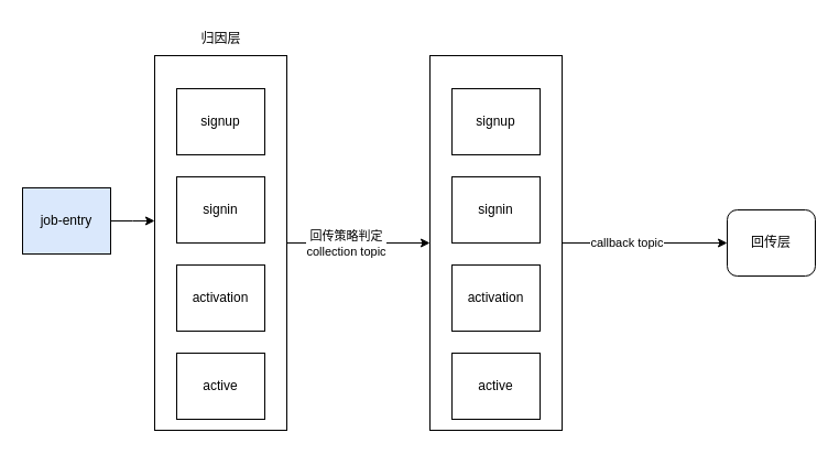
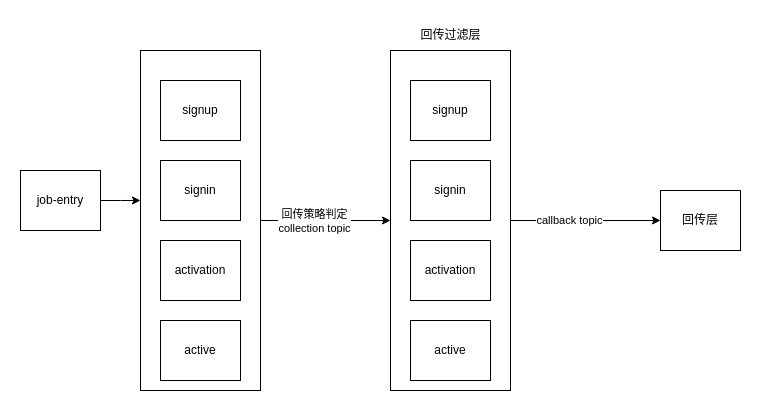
- <mxCell id="11" value="归因层" style="text;html=1;align=center;verticalAlign=middle;resizable=0;points=[];autosize=1;strokeColor=none;fillColor=none;" vertex="1" parent="1"><mxGeometry x="170" y="20" width="60" height="30" as="geometry" /></mxCell>
+ <mxCell id="14" value="回传过滤层" style="text;html=1;align=center;verticalAlign=middle;resizable=0;points=[];autosize=1;strokeColor=none;fillColor=none;" vertex="1" parent="12"><mxGeometry x="20" width="80" height="30" as="geometry" /></mxCell>
- <mxCell id="3" value="job-entry" style="rounded=0;whiteSpace=wrap;html=1;fillColor=#dae8fc;" vertex="1" parent="1"><mxGeometry x="20" y="170" width="80" height="60" as="geometry" /></mxCell>
+ <mxCell id="3" value="job-entry" style="rounded=0;whiteSpace=wrap;html=1;" vertex="1" parent="1"><mxGeometry x="20" y="170" width="80" height="60" as="geometry" /></mxCell>
- <mxCell id="19" value="回传层" style="whiteSpace=wrap;html=1;rounded=1;" vertex="1" parent="1"><mxGeometry x="660" y="190" width="80" height="60" as="geometry" /></mxCell>
+ <mxCell id="19" value="回传层" style="rounded=0;whiteSpace=wrap;html=1;" vertex="1" parent="1"><mxGeometry x="660" y="190" width="80" height="60" as="geometry" /></mxCell>
